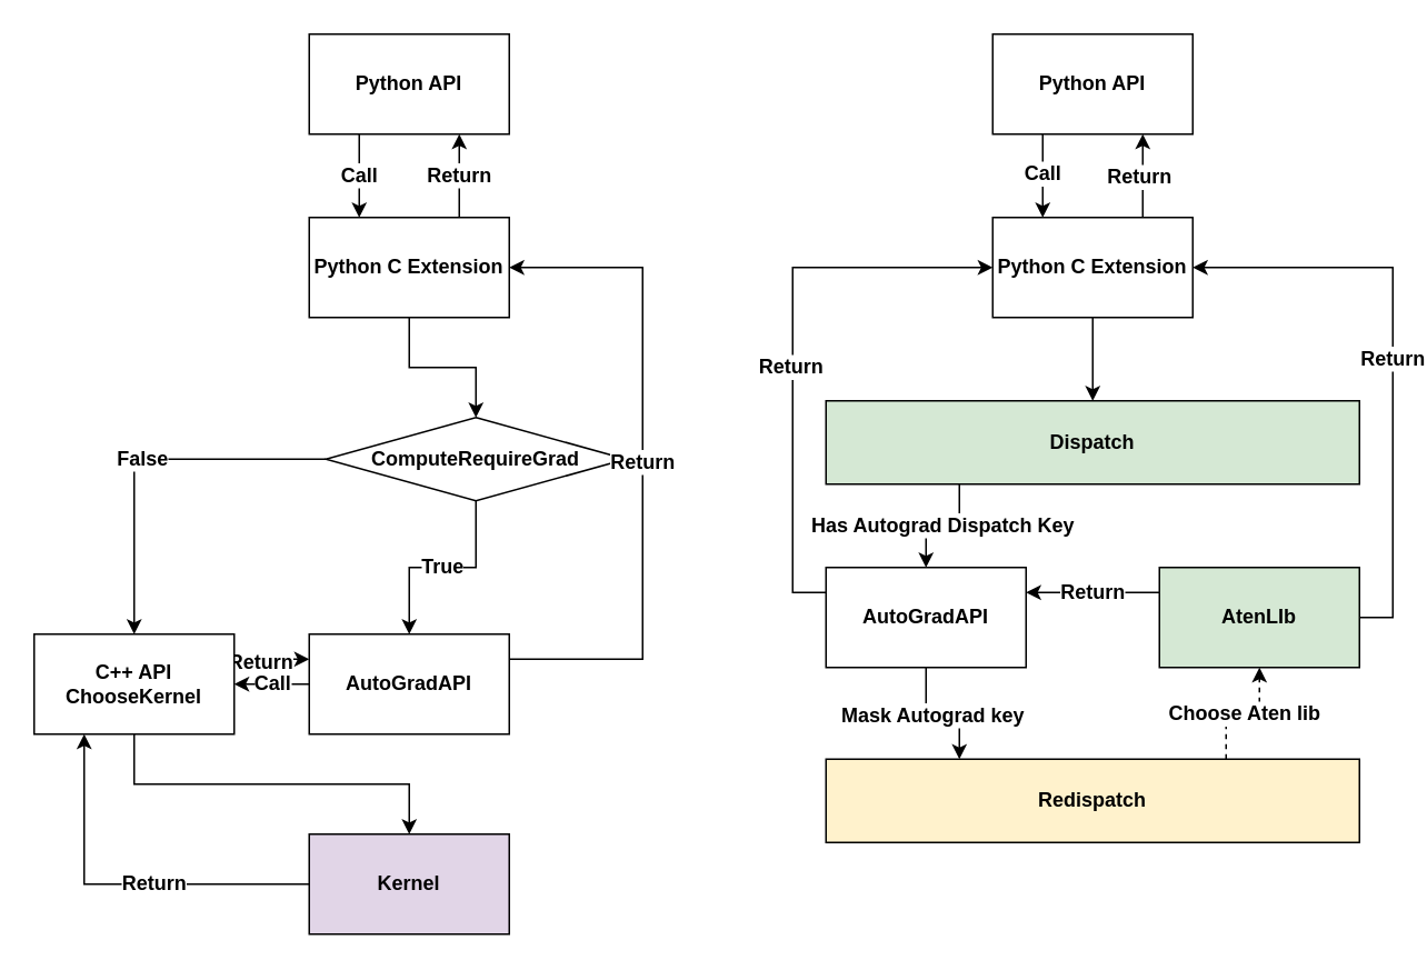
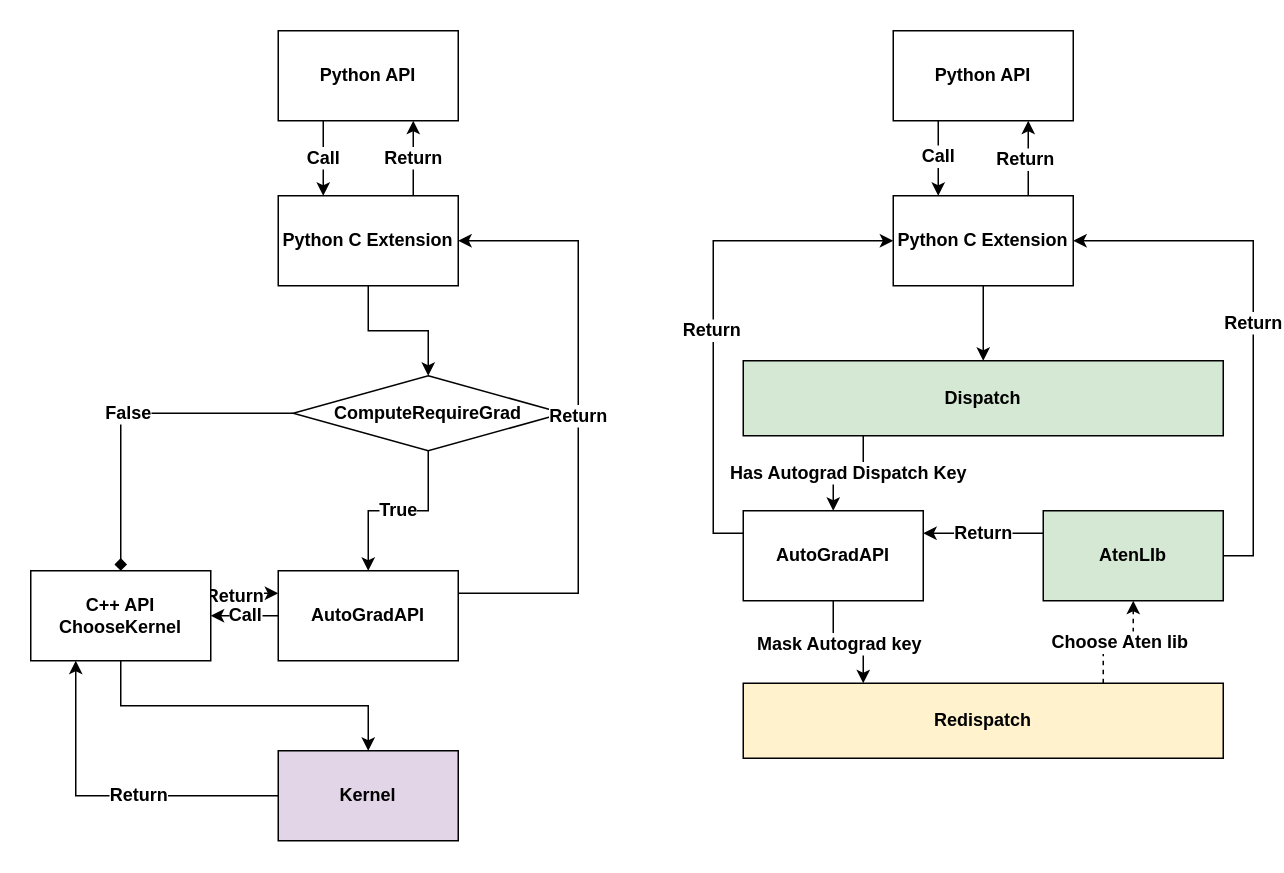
- <mxCell id="15" value="False" style="edgeStyle=orthogonalEdgeStyle;rounded=0;orthogonalLoop=1;jettySize=auto;html=1;exitX=0;exitY=0.5;exitDx=0;exitDy=0;entryX=0.5;entryY=0;entryDx=0;entryDy=0;fontSize=12;fontStyle=1" edge="1" parent="1" source="16" target="34"><mxGeometry relative="1" as="geometry" /></mxCell>
+ <mxCell id="15" value="False" style="edgeStyle=orthogonalEdgeStyle;rounded=0;orthogonalLoop=1;jettySize=auto;html=1;exitX=0;exitY=0.5;exitDx=0;exitDy=0;entryX=0.5;entryY=0;entryDx=0;entryDy=0;fontSize=12;fontStyle=1;endArrow=diamond;" edge="1" parent="1" source="16" target="34"><mxGeometry relative="1" as="geometry" /></mxCell>
